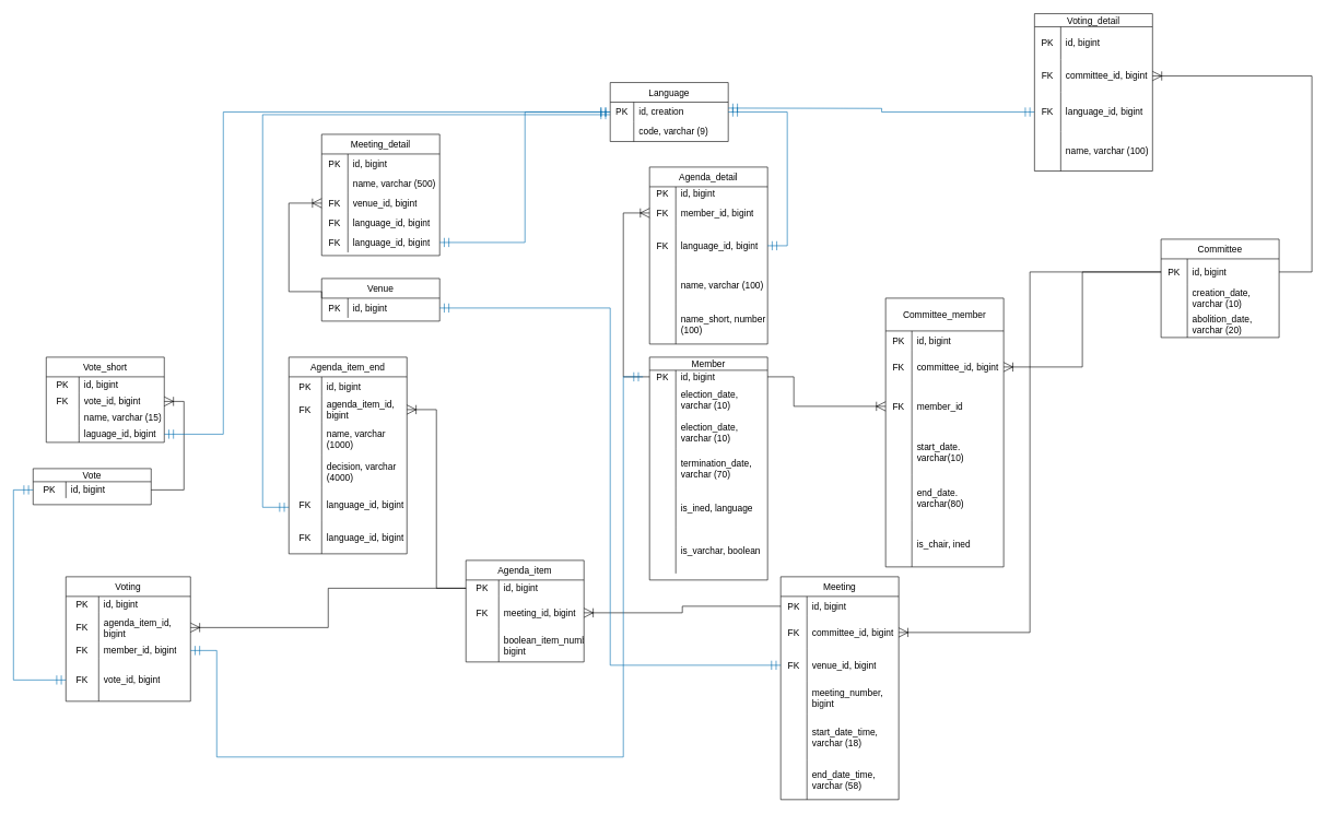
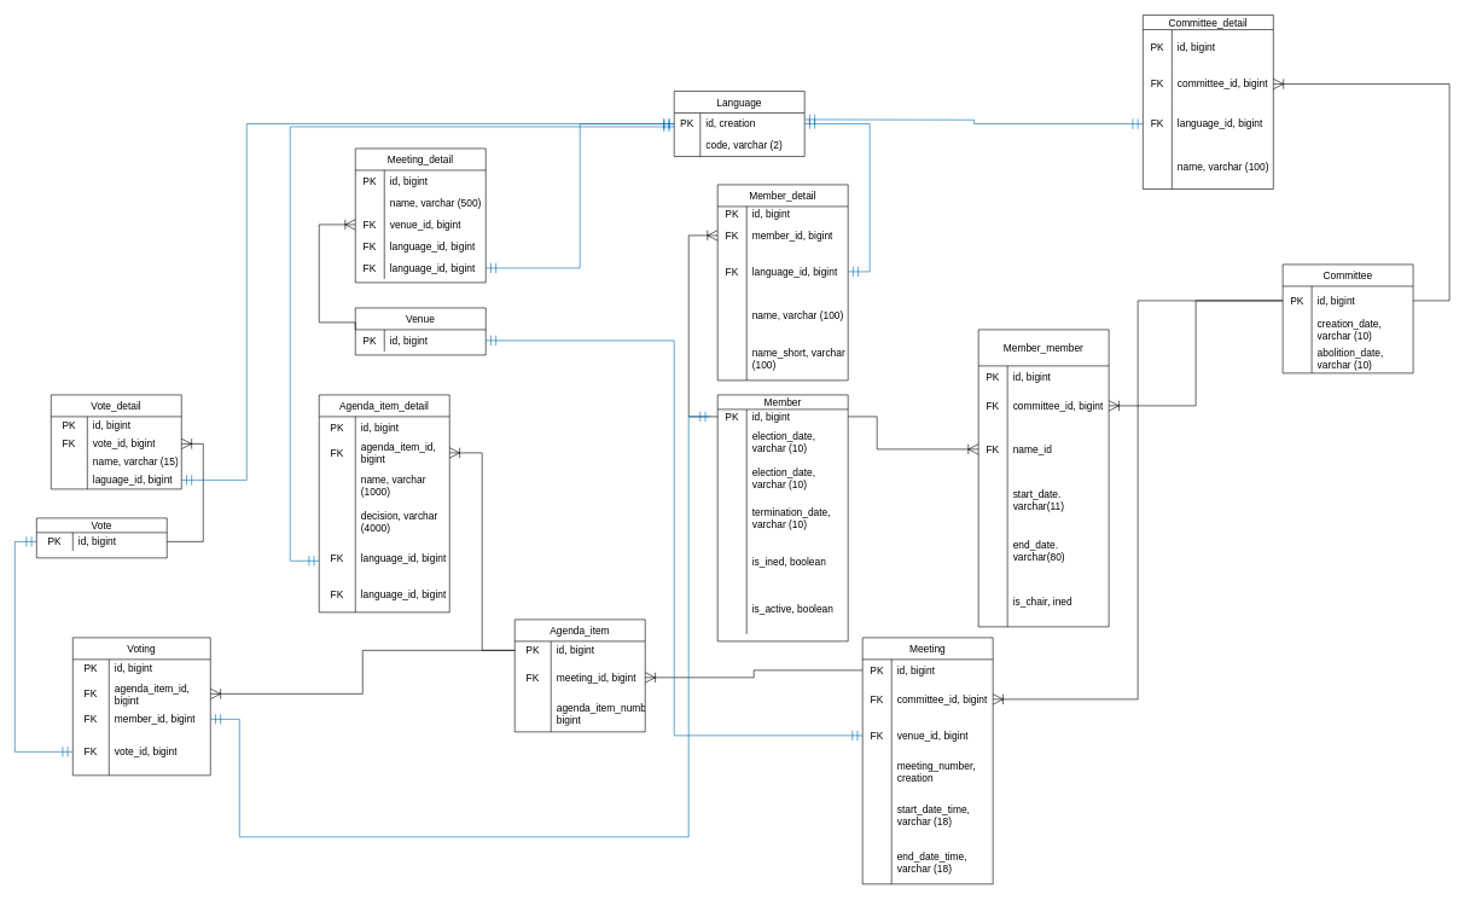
- <mxCell id="49" value="Voting_detail" style="shape=table;startSize=20;container=1;collapsible=0;childLayout=tableLayout;fixedRows=1;rowLines=0;fontStyle=0;strokeColor=default;fontSize=14;" parent="1" vertex="1"><mxGeometry x="1577" y="20" width="180" height="240" as="geometry" /></mxCell>
+ <mxCell id="49" value="Committee_detail" style="shape=table;startSize=20;container=1;collapsible=0;childLayout=tableLayout;fixedRows=1;rowLines=0;fontStyle=0;strokeColor=default;fontSize=14;" parent="1" vertex="1"><mxGeometry x="1577" y="20" width="180" height="240" as="geometry" /></mxCell>
- <mxCell id="68" value="code, varchar (9)" style="shape=partialRectangle;html=1;whiteSpace=wrap;connectable=0;fillColor=none;top=0;left=0;bottom=0;right=0;align=left;spacingLeft=6;overflow=hidden;strokeColor=inherit;fontSize=14;" parent="66" vertex="1"><mxGeometry x="36" width="144" height="30" as="geometry"><mxRectangle width="144" height="30" as="alternateBounds" /></mxGeometry></mxCell>
+ <mxCell id="68" value="code, varchar (2)" style="shape=partialRectangle;html=1;whiteSpace=wrap;connectable=0;fillColor=none;top=0;left=0;bottom=0;right=0;align=left;spacingLeft=6;overflow=hidden;strokeColor=inherit;fontSize=14;" parent="66" vertex="1"><mxGeometry x="36" width="144" height="30" as="geometry"><mxRectangle width="144" height="30" as="alternateBounds" /></mxGeometry></mxCell>
- <mxCell id="23" value="Agenda_detail" style="shape=table;startSize=30;container=1;collapsible=0;childLayout=tableLayout;fixedRows=1;rowLines=0;fontStyle=0;strokeColor=default;fontSize=14;" parent="1" vertex="1"><mxGeometry x="990" y="254" width="180" height="270.0" as="geometry" /></mxCell>
+ <mxCell id="23" value="Member_detail" style="shape=table;startSize=30;container=1;collapsible=0;childLayout=tableLayout;fixedRows=1;rowLines=0;fontStyle=0;strokeColor=default;fontSize=14;" parent="1" vertex="1"><mxGeometry x="990" y="254" width="180" height="270.0" as="geometry" /></mxCell>
- <mxCell id="137" value="Committee_member" style="shape=table;startSize=50;container=1;collapsible=0;childLayout=tableLayout;fixedRows=1;rowLines=0;fontStyle=0;strokeColor=default;fontSize=14;" parent="1" vertex="1"><mxGeometry x="1350" y="454" width="180" height="410" as="geometry" /></mxCell>
+ <mxCell id="137" value="Member_member" style="shape=table;startSize=50;container=1;collapsible=0;childLayout=tableLayout;fixedRows=1;rowLines=0;fontStyle=0;strokeColor=default;fontSize=14;" parent="1" vertex="1"><mxGeometry x="1350" y="454" width="180" height="410" as="geometry" /></mxCell>
- <mxCell id="38" value="name_short, number (100)" style="shape=partialRectangle;html=1;whiteSpace=wrap;connectable=0;fillColor=none;top=0;left=0;bottom=0;right=0;align=left;spacingLeft=6;overflow=hidden;strokeColor=inherit;fontSize=14;" parent="36" vertex="1"><mxGeometry x="40" width="140" height="60" as="geometry"><mxRectangle width="140" height="60" as="alternateBounds" /></mxGeometry></mxCell>
+ <mxCell id="38" value="name_short, varchar (100)" style="shape=partialRectangle;html=1;whiteSpace=wrap;connectable=0;fillColor=none;top=0;left=0;bottom=0;right=0;align=left;spacingLeft=6;overflow=hidden;strokeColor=inherit;fontSize=14;" parent="36" vertex="1"><mxGeometry x="40" width="140" height="60" as="geometry"><mxRectangle width="140" height="60" as="alternateBounds" /></mxGeometry></mxCell>
- <mxCell id="48" value="abolition_date, varchar (20)" style="shape=partialRectangle;html=1;whiteSpace=wrap;connectable=0;fillColor=none;top=0;left=0;bottom=0;right=0;align=left;spacingLeft=6;overflow=hidden;strokeColor=inherit;fontSize=14;" vertex="1" parent="46"><mxGeometry x="40" width="140" height="40" as="geometry"><mxRectangle width="140" height="40" as="alternateBounds" /></mxGeometry></mxCell>
+ <mxCell id="48" value="abolition_date, varchar (10)" style="shape=partialRectangle;html=1;whiteSpace=wrap;connectable=0;fillColor=none;top=0;left=0;bottom=0;right=0;align=left;spacingLeft=6;overflow=hidden;strokeColor=inherit;fontSize=14;" vertex="1" parent="46"><mxGeometry x="40" width="140" height="40" as="geometry"><mxRectangle width="140" height="40" as="alternateBounds" /></mxGeometry></mxCell>
- <mxCell id="156" value="Vote_short" style="shape=table;startSize=30;container=1;collapsible=0;childLayout=tableLayout;fixedRows=1;rowLines=0;fontStyle=0;strokeColor=default;fontSize=14;" parent="1" vertex="1"><mxGeometry x="70" y="544" width="180" height="130" as="geometry" /></mxCell>
+ <mxCell id="156" value="Vote_detail" style="shape=table;startSize=30;container=1;collapsible=0;childLayout=tableLayout;fixedRows=1;rowLines=0;fontStyle=0;strokeColor=default;fontSize=14;" parent="1" vertex="1"><mxGeometry x="70" y="544" width="180" height="130" as="geometry" /></mxCell>
- <mxCell id="99" value="Agenda_item_end" style="shape=table;startSize=30;container=1;collapsible=0;childLayout=tableLayout;fixedRows=1;rowLines=0;fontStyle=0;strokeColor=default;fontSize=14;" parent="1" vertex="1"><mxGeometry x="440" y="544" width="180" height="300" as="geometry" /></mxCell>
+ <mxCell id="99" value="Agenda_item_detail" style="shape=table;startSize=30;container=1;collapsible=0;childLayout=tableLayout;fixedRows=1;rowLines=0;fontStyle=0;strokeColor=default;fontSize=14;" parent="1" vertex="1"><mxGeometry x="440" y="544" width="180" height="300" as="geometry" /></mxCell>
- <mxCell id="146" value="member_id" style="shape=partialRectangle;html=1;whiteSpace=wrap;connectable=0;fillColor=none;top=0;left=0;bottom=0;right=0;align=left;spacingLeft=6;overflow=hidden;strokeColor=inherit;fontSize=14;" parent="144" vertex="1"><mxGeometry x="40" width="140" height="70" as="geometry"><mxRectangle width="140" height="70" as="alternateBounds" /></mxGeometry></mxCell>
+ <mxCell id="146" value="name_id" style="shape=partialRectangle;html=1;whiteSpace=wrap;connectable=0;fillColor=none;top=0;left=0;bottom=0;right=0;align=left;spacingLeft=6;overflow=hidden;strokeColor=inherit;fontSize=14;" parent="144" vertex="1"><mxGeometry x="40" width="140" height="70" as="geometry"><mxRectangle width="140" height="70" as="alternateBounds" /></mxGeometry></mxCell>
- <mxCell id="149" value="start_date. varchar(10)" style="shape=partialRectangle;html=1;whiteSpace=wrap;connectable=0;fillColor=none;top=0;left=0;bottom=0;right=0;align=left;spacingLeft=6;overflow=hidden;strokeColor=inherit;fontSize=14;" vertex="1" parent="147"><mxGeometry x="40" width="140" height="70" as="geometry"><mxRectangle width="140" height="70" as="alternateBounds" /></mxGeometry></mxCell>
+ <mxCell id="149" value="start_date. varchar(11)" style="shape=partialRectangle;html=1;whiteSpace=wrap;connectable=0;fillColor=none;top=0;left=0;bottom=0;right=0;align=left;spacingLeft=6;overflow=hidden;strokeColor=inherit;fontSize=14;" vertex="1" parent="147"><mxGeometry x="40" width="140" height="70" as="geometry"><mxRectangle width="140" height="70" as="alternateBounds" /></mxGeometry></mxCell>
- <mxCell id="14" value="termination_date, varchar (70)" style="shape=partialRectangle;html=1;whiteSpace=wrap;connectable=0;fillColor=none;top=0;left=0;bottom=0;right=0;align=left;spacingLeft=6;overflow=hidden;strokeColor=inherit;fontSize=14;" parent="12" vertex="1"><mxGeometry x="40" width="140" height="60" as="geometry"><mxRectangle width="140" height="60" as="alternateBounds" /></mxGeometry></mxCell>
+ <mxCell id="14" value="termination_date, varchar (10)" style="shape=partialRectangle;html=1;whiteSpace=wrap;connectable=0;fillColor=none;top=0;left=0;bottom=0;right=0;align=left;spacingLeft=6;overflow=hidden;strokeColor=inherit;fontSize=14;" parent="12" vertex="1"><mxGeometry x="40" width="140" height="60" as="geometry"><mxRectangle width="140" height="60" as="alternateBounds" /></mxGeometry></mxCell>
- <mxCell id="17" value="is_ined, language" style="shape=partialRectangle;html=1;whiteSpace=wrap;connectable=0;fillColor=none;top=0;left=0;bottom=0;right=0;align=left;spacingLeft=6;overflow=hidden;strokeColor=inherit;fontSize=14;" parent="15" vertex="1"><mxGeometry x="40" width="140" height="60" as="geometry"><mxRectangle width="140" height="60" as="alternateBounds" /></mxGeometry></mxCell>
+ <mxCell id="17" value="is_ined, boolean" style="shape=partialRectangle;html=1;whiteSpace=wrap;connectable=0;fillColor=none;top=0;left=0;bottom=0;right=0;align=left;spacingLeft=6;overflow=hidden;strokeColor=inherit;fontSize=14;" parent="15" vertex="1"><mxGeometry x="40" width="140" height="60" as="geometry"><mxRectangle width="140" height="60" as="alternateBounds" /></mxGeometry></mxCell>
- <mxCell id="20" value="is_varchar, boolean" style="shape=partialRectangle;html=1;whiteSpace=wrap;connectable=0;fillColor=none;top=0;left=0;bottom=0;right=0;align=left;spacingLeft=6;overflow=hidden;strokeColor=inherit;fontSize=14;" parent="18" vertex="1"><mxGeometry x="40" width="140" height="70" as="geometry"><mxRectangle width="140" height="70" as="alternateBounds" /></mxGeometry></mxCell>
+ <mxCell id="20" value="is_active, boolean" style="shape=partialRectangle;html=1;whiteSpace=wrap;connectable=0;fillColor=none;top=0;left=0;bottom=0;right=0;align=left;spacingLeft=6;overflow=hidden;strokeColor=inherit;fontSize=14;" parent="18" vertex="1"><mxGeometry x="40" width="140" height="70" as="geometry"><mxRectangle width="140" height="70" as="alternateBounds" /></mxGeometry></mxCell>
- <mxCell id="98" value="&lt;font style=&quot;font-size: 14px;&quot;&gt;boolean_item_number, bigint&lt;br style=&quot;font-size: 14px;&quot;&gt;&lt;/font&gt;" style="shape=partialRectangle;html=1;whiteSpace=wrap;connectable=0;fillColor=none;top=0;left=0;bottom=0;right=0;align=left;spacingLeft=6;overflow=hidden;strokeColor=inherit;fontSize=14;" parent="96" vertex="1"><mxGeometry x="50" width="130" height="50" as="geometry"><mxRectangle width="130" height="50" as="alternateBounds" /></mxGeometry></mxCell>
+ <mxCell id="98" value="&lt;font style=&quot;font-size: 14px;&quot;&gt;agenda_item_number, bigint&lt;br style=&quot;font-size: 14px;&quot;&gt;&lt;/font&gt;" style="shape=partialRectangle;html=1;whiteSpace=wrap;connectable=0;fillColor=none;top=0;left=0;bottom=0;right=0;align=left;spacingLeft=6;overflow=hidden;strokeColor=inherit;fontSize=14;" parent="96" vertex="1"><mxGeometry x="50" width="130" height="50" as="geometry"><mxRectangle width="130" height="50" as="alternateBounds" /></mxGeometry></mxCell>
- <mxCell id="130" value="&lt;font style=&quot;font-size: 14px;&quot;&gt;meeting_number, bigint&lt;br style=&quot;font-size: 14px;&quot;&gt;&lt;/font&gt;" style="shape=partialRectangle;html=1;whiteSpace=wrap;connectable=0;fillColor=none;top=0;left=0;bottom=0;right=0;align=left;spacingLeft=6;overflow=hidden;strokeColor=inherit;fontSize=14;" parent="128" vertex="1"><mxGeometry x="40" width="140" height="50" as="geometry"><mxRectangle width="140" height="50" as="alternateBounds" /></mxGeometry></mxCell>
+ <mxCell id="130" value="&lt;font style=&quot;font-size: 14px;&quot;&gt;meeting_number, creation&lt;br style=&quot;font-size: 14px;&quot;&gt;&lt;/font&gt;" style="shape=partialRectangle;html=1;whiteSpace=wrap;connectable=0;fillColor=none;top=0;left=0;bottom=0;right=0;align=left;spacingLeft=6;overflow=hidden;strokeColor=inherit;fontSize=14;" parent="128" vertex="1"><mxGeometry x="40" width="140" height="50" as="geometry"><mxRectangle width="140" height="50" as="alternateBounds" /></mxGeometry></mxCell>
- <mxCell id="136" value="end_date_time, varchar (58)" style="shape=partialRectangle;html=1;whiteSpace=wrap;connectable=0;fillColor=none;top=0;left=0;bottom=0;right=0;align=left;spacingLeft=6;overflow=hidden;strokeColor=inherit;fontSize=14;" parent="134" vertex="1"><mxGeometry x="40" width="140" height="60" as="geometry"><mxRectangle width="140" height="60" as="alternateBounds" /></mxGeometry></mxCell>
+ <mxCell id="136" value="end_date_time, varchar (18)" style="shape=partialRectangle;html=1;whiteSpace=wrap;connectable=0;fillColor=none;top=0;left=0;bottom=0;right=0;align=left;spacingLeft=6;overflow=hidden;strokeColor=inherit;fontSize=14;" parent="134" vertex="1"><mxGeometry x="40" width="140" height="60" as="geometry"><mxRectangle width="140" height="60" as="alternateBounds" /></mxGeometry></mxCell>
